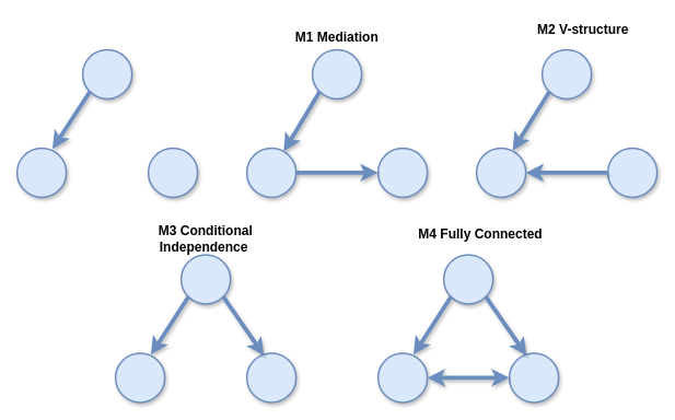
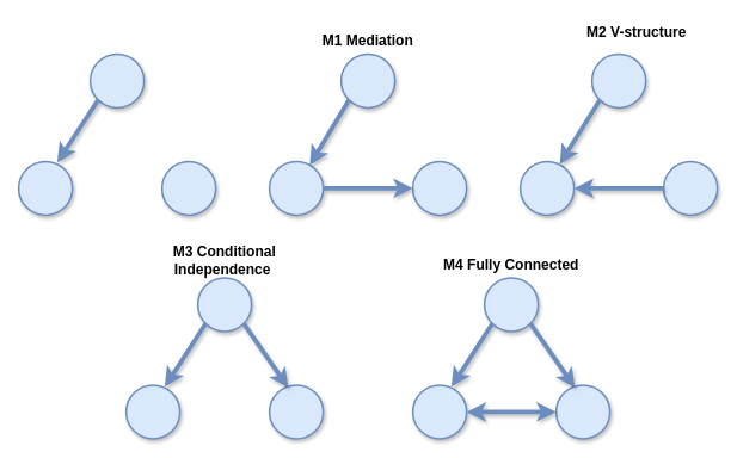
- <mxCell id="30" value="&lt;font style=&quot;font-size: 16px;&quot;&gt;&lt;b&gt;M4 Fully Connected&lt;/b&gt;&lt;/font&gt;" style="text;html=1;align=center;verticalAlign=middle;whiteSpace=wrap;rounded=0;" vertex="1" parent="1"><mxGeometry x="500" y="270" width="170" height="30" as="geometry" /></mxCell>
+ <mxCell id="30" value="&lt;font style=&quot;font-size: 16px;&quot;&gt;&lt;b&gt;M4 Fully Connected&lt;/b&gt;&lt;/font&gt;" style="text;html=1;align=center;verticalAlign=middle;whiteSpace=wrap;rounded=0;" vertex="1" parent="1"><mxGeometry x="485" y="280" width="170" height="30" as="geometry" /></mxCell>
